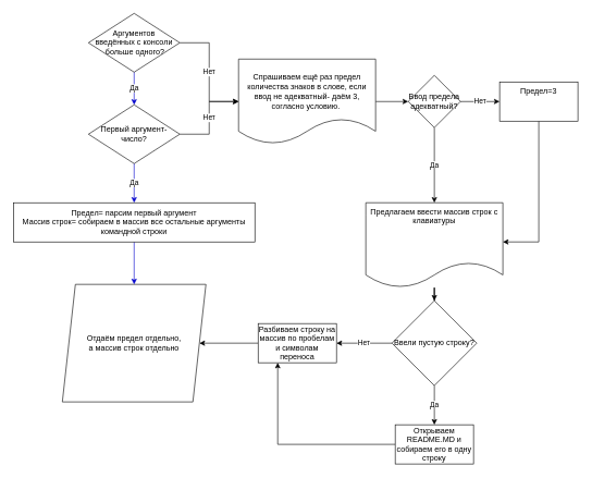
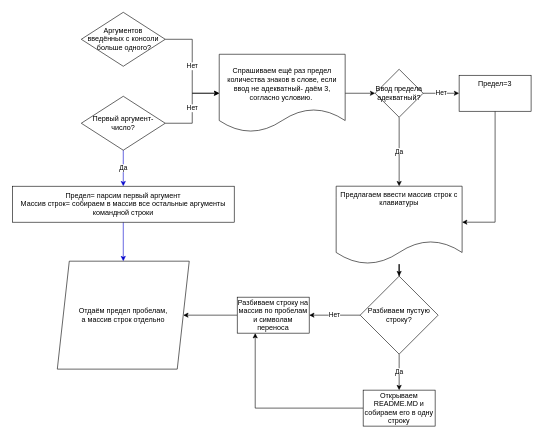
- <mxCell id="2" value="Да" style="edgeStyle=orthogonalEdgeStyle;rounded=0;orthogonalLoop=1;jettySize=auto;html=1;strokeColor=#0000CC;" parent="1" source="4" target="7" edge="1"><mxGeometry relative="1" as="geometry" /></mxCell>
- <mxCell id="8" value="Отдаём предел отдельно,&lt;br&gt;а массив строк отдельно" style="shape=parallelogram;perimeter=parallelogramPerimeter;whiteSpace=wrap;html=1;fixedSize=1;" parent="1" vertex="1"><mxGeometry x="95" y="435" width="220" height="180" as="geometry" /></mxCell>
+ <mxCell id="8" value="Отдаём предел пробелам,&lt;br&gt;а массив строк отдельно" style="shape=parallelogram;perimeter=parallelogramPerimeter;whiteSpace=wrap;html=1;fixedSize=1;" parent="1" vertex="1"><mxGeometry x="95" y="435" width="220" height="180" as="geometry" /></mxCell>
- <mxCell id="20" value="Ввели пустую строку?" style="rhombus;whiteSpace=wrap;html=1;" parent="1" vertex="1"><mxGeometry x="600" y="460" width="130" height="130" as="geometry" /></mxCell>
+ <mxCell id="20" value="Разбиваем пустую строку?" style="rhombus;whiteSpace=wrap;html=1;" parent="1" vertex="1"><mxGeometry x="600" y="460" width="130" height="130" as="geometry" /></mxCell>
